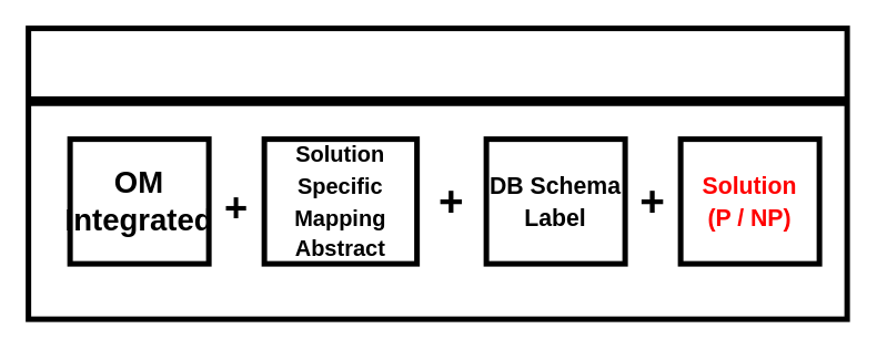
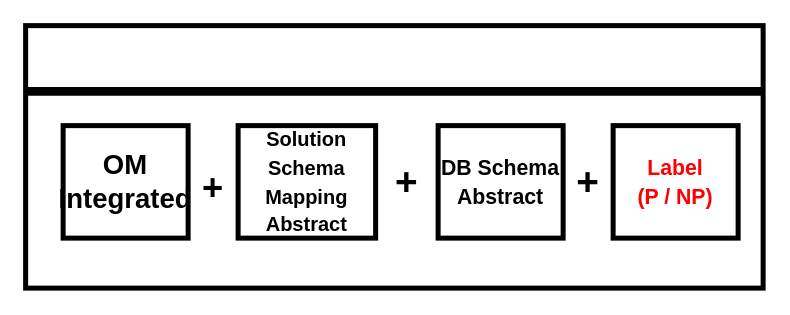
- <mxCell id="5" value="&lt;b&gt;&lt;font style=&quot;font-size: 16px;&quot;&gt;Solution Specific Mapping Abstract&lt;/font&gt;&lt;/b&gt;" style="rounded=0;whiteSpace=wrap;html=1;strokeWidth=4;fontSize=19;fillColor=none;" parent="1" vertex="1"><mxGeometry x="190" y="100" width="110" height="90" as="geometry" /></mxCell>
+ <mxCell id="5" value="&lt;b&gt;&lt;font style=&quot;font-size: 16px;&quot;&gt;Solution Schema Mapping Abstract&lt;/font&gt;&lt;/b&gt;" style="rounded=0;whiteSpace=wrap;html=1;strokeWidth=4;fontSize=19;fillColor=none;" parent="1" vertex="1"><mxGeometry x="190" y="100" width="110" height="90" as="geometry" /></mxCell>
- <mxCell id="6" value="&lt;b&gt;&lt;font style=&quot;font-size: 17px;&quot;&gt;DB Schema Label&lt;/font&gt;&lt;/b&gt;" style="rounded=0;whiteSpace=wrap;html=1;strokeWidth=4;fontSize=19;fillColor=none;" parent="1" vertex="1"><mxGeometry x="350" y="100" width="100" height="90" as="geometry" /></mxCell>
+ <mxCell id="6" value="&lt;b&gt;&lt;font style=&quot;font-size: 17px;&quot;&gt;DB Schema Abstract&lt;/font&gt;&lt;/b&gt;" style="rounded=0;whiteSpace=wrap;html=1;strokeWidth=4;fontSize=19;fillColor=none;" parent="1" vertex="1"><mxGeometry x="350" y="100" width="100" height="90" as="geometry" /></mxCell>
- <mxCell id="10" value="&lt;b&gt;&lt;font style=&quot;font-size: 17px;&quot;&gt;&lt;font color=&quot;#ff0000&quot;&gt;Solution&lt;br&gt;(P / NP)&lt;/font&gt;&lt;br&gt;&lt;/font&gt;&lt;/b&gt;" style="rounded=0;whiteSpace=wrap;html=1;strokeWidth=4;fontSize=19;fillColor=none;" vertex="1" parent="1"><mxGeometry x="490" y="100" width="100" height="90" as="geometry" /></mxCell>
+ <mxCell id="10" value="&lt;b&gt;&lt;font style=&quot;font-size: 17px;&quot;&gt;&lt;font color=&quot;#ff0000&quot;&gt;Label&lt;br&gt;(P / NP)&lt;/font&gt;&lt;br&gt;&lt;/font&gt;&lt;/b&gt;" style="rounded=0;whiteSpace=wrap;html=1;strokeWidth=4;fontSize=19;fillColor=none;" vertex="1" parent="1"><mxGeometry x="490" y="100" width="100" height="90" as="geometry" /></mxCell>
